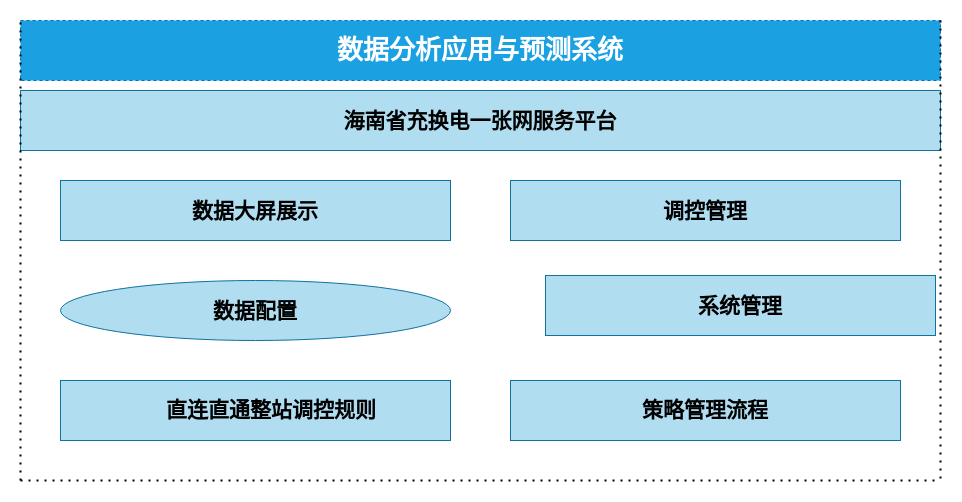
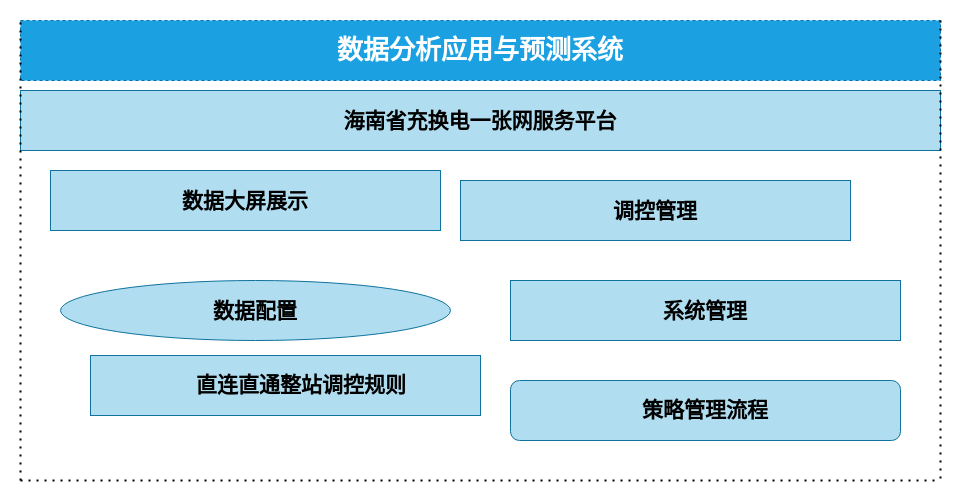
- <mxCell id="7" value="&lt;h2 style=&quot;font-size: 21px;&quot;&gt;数据大屏展示&lt;/h2&gt;" style="rounded=0;whiteSpace=wrap;html=1;fillColor=#b1ddf0;strokeColor=#10739e;" vertex="1" parent="1"><mxGeometry x="60" y="180" width="390" height="60" as="geometry" /></mxCell>
+ <mxCell id="7" value="&lt;h2 style=&quot;font-size: 21px;&quot;&gt;数据大屏展示&lt;/h2&gt;" style="rounded=0;whiteSpace=wrap;html=1;fillColor=#b1ddf0;strokeColor=#10739e;" vertex="1" parent="1"><mxGeometry x="50" y="170" width="390" height="60" as="geometry" /></mxCell>
- <mxCell id="8" value="&lt;h2 style=&quot;font-size: 21px;&quot;&gt;调控管理&lt;/h2&gt;" style="rounded=0;whiteSpace=wrap;html=1;fillColor=#b1ddf0;strokeColor=#10739e;" vertex="1" parent="1"><mxGeometry x="510" y="180" width="390" height="60" as="geometry" /></mxCell>
+ <mxCell id="8" value="&lt;h2 style=&quot;font-size: 21px;&quot;&gt;调控管理&lt;/h2&gt;" style="rounded=0;whiteSpace=wrap;html=1;fillColor=#b1ddf0;strokeColor=#10739e;" vertex="1" parent="1"><mxGeometry x="460" y="180" width="390" height="60" as="geometry" /></mxCell>
- <mxCell id="10" value="&lt;h2 style=&quot;font-size: 21px;&quot;&gt;系统管理&lt;/h2&gt;" style="rounded=0;whiteSpace=wrap;html=1;fillColor=#b1ddf0;strokeColor=#10739e;" vertex="1" parent="1"><mxGeometry x="545" y="275" width="390" height="60" as="geometry" /></mxCell>
+ <mxCell id="10" value="&lt;h2 style=&quot;font-size: 21px;&quot;&gt;系统管理&lt;/h2&gt;" style="rounded=0;whiteSpace=wrap;html=1;fillColor=#b1ddf0;strokeColor=#10739e;" vertex="1" parent="1"><mxGeometry x="510" y="280" width="390" height="60" as="geometry" /></mxCell>
- <mxCell id="11" value="&lt;h2 style=&quot;text-indent:24.0pt;mso-list:l0 level3 lfo1&quot;&gt;&lt;a name=&quot;_Toc10984&quot;&gt;&lt;span style=&quot;font-family:宋体;mso-ascii-font-family:&lt;br/&gt;&amp;quot;Times New Roman&amp;quot;;mso-hansi-font-family:&amp;quot;Times New Roman&amp;quot;&quot;&gt;&lt;font style=&quot;font-size: 21px;&quot;&gt;直连直通整站调控规则&lt;/font&gt;&lt;/span&gt;&lt;/a&gt;&lt;/h2&gt;" style="rounded=0;whiteSpace=wrap;html=1;fillColor=#b1ddf0;strokeColor=#10739e;" vertex="1" parent="1"><mxGeometry x="60" y="380" width="390" height="60" as="geometry" /></mxCell>
+ <mxCell id="11" value="&lt;h2 style=&quot;text-indent:24.0pt;mso-list:l0 level3 lfo1&quot;&gt;&lt;a name=&quot;_Toc10984&quot;&gt;&lt;span style=&quot;font-family:宋体;mso-ascii-font-family:&lt;br/&gt;&amp;quot;Times New Roman&amp;quot;;mso-hansi-font-family:&amp;quot;Times New Roman&amp;quot;&quot;&gt;&lt;font style=&quot;font-size: 21px;&quot;&gt;直连直通整站调控规则&lt;/font&gt;&lt;/span&gt;&lt;/a&gt;&lt;/h2&gt;" style="rounded=0;whiteSpace=wrap;html=1;fillColor=#b1ddf0;strokeColor=#10739e;" vertex="1" parent="1"><mxGeometry x="90" y="355" width="390" height="60" as="geometry" /></mxCell>
- <mxCell id="12" value="&lt;h2&gt;&lt;span style=&quot;line-height: 150%; font-family: 宋体; font-size: 21px;&quot;&gt;策略管理流程&lt;/span&gt;&lt;/h2&gt;" style="rounded=0;whiteSpace=wrap;html=1;fillColor=#b1ddf0;strokeColor=#10739e;" vertex="1" parent="1"><mxGeometry x="510" y="380" width="390" height="60" as="geometry" /></mxCell>
+ <mxCell id="12" value="&lt;h2&gt;&lt;span style=&quot;line-height: 150%; font-family: 宋体; font-size: 21px;&quot;&gt;策略管理流程&lt;/span&gt;&lt;/h2&gt;" style="whiteSpace=wrap;html=1;fillColor=#b1ddf0;strokeColor=#10739e;rounded=1;" vertex="1" parent="1"><mxGeometry x="510" y="380" width="390" height="60" as="geometry" /></mxCell>
